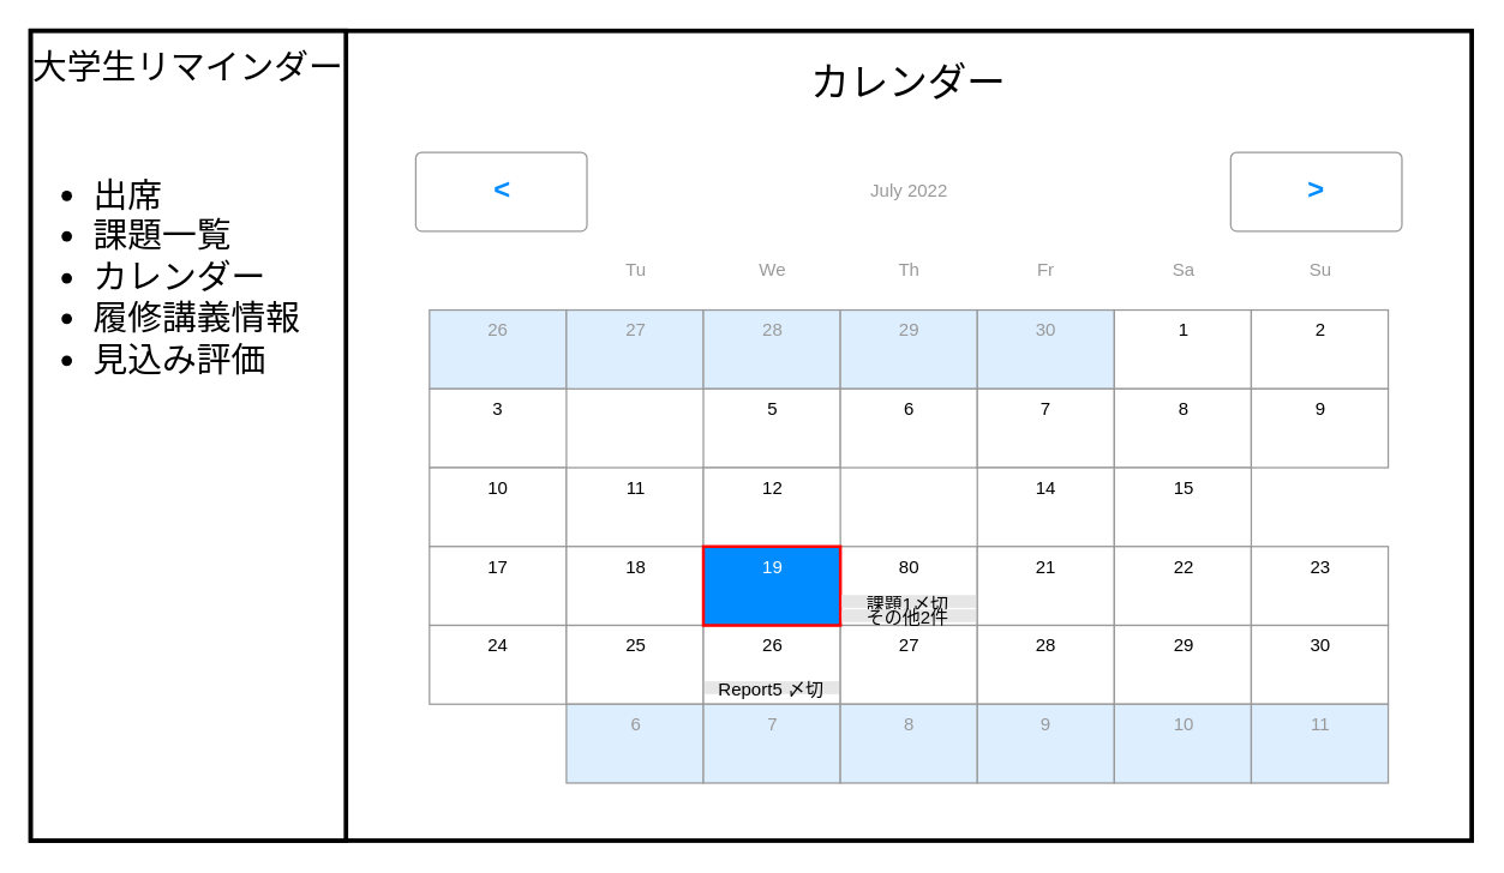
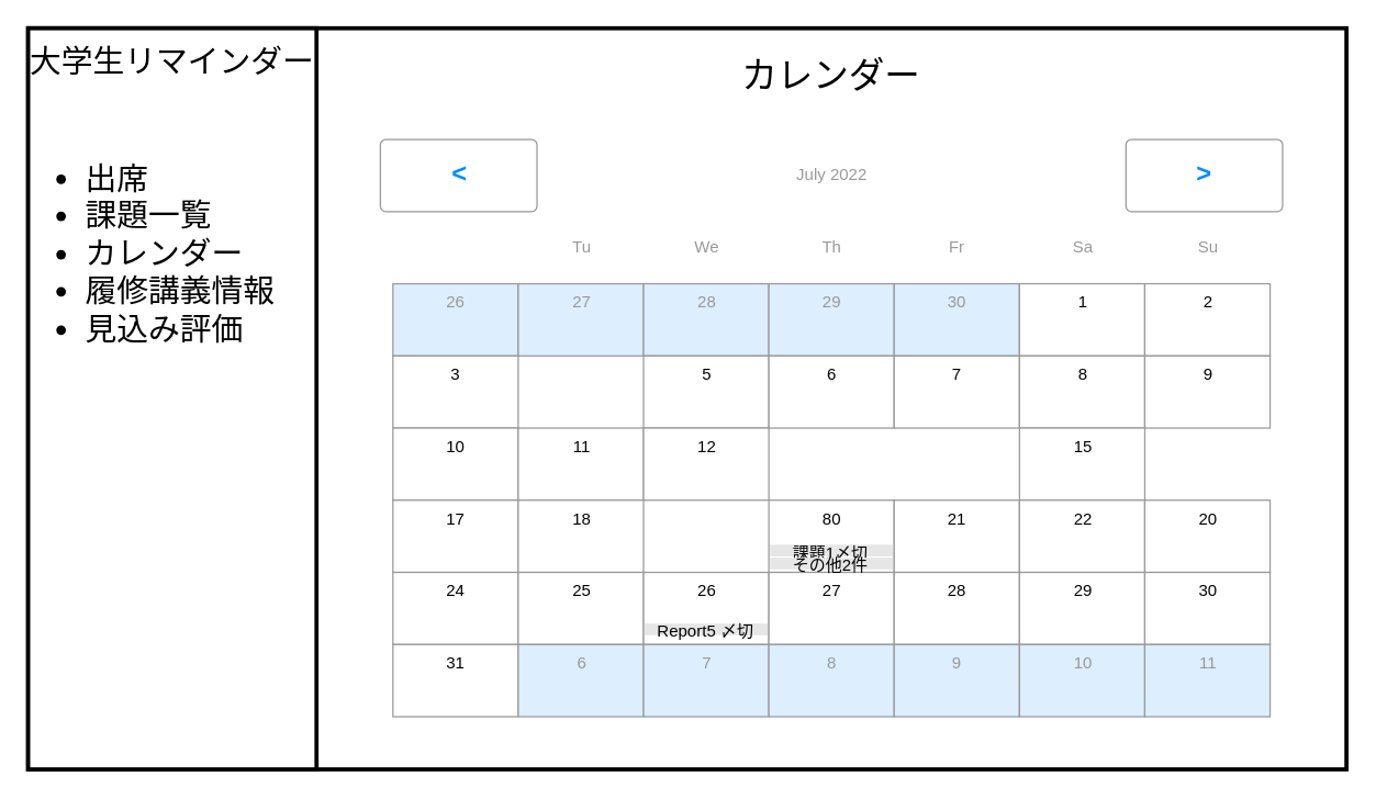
- <mxCell id="32" value="14" style="strokeWidth=1;shadow=0;dashed=0;align=center;html=1;shape=mxgraph.mockup.forms.rrect;rSize=0;strokeColor=#999999;fontColor=#000000;verticalAlign=top;fillColor=#FFFFFF;" vertex="1" parent="6"><mxGeometry x="410.625" y="231.314" width="91.25" height="52.571" as="geometry" /></mxCell>
- <mxCell id="39" value="23" style="strokeWidth=1;shadow=0;dashed=0;align=center;html=1;shape=mxgraph.mockup.forms.rrect;rSize=0;strokeColor=#999999;fontColor=#000000;verticalAlign=top;fillColor=#FFFFFF;" vertex="1" parent="6"><mxGeometry x="593.125" y="283.886" width="91.25" height="52.571" as="geometry" /></mxCell>
+ <mxCell id="39" value="20" style="strokeWidth=1;shadow=0;dashed=0;align=center;html=1;shape=mxgraph.mockup.forms.rrect;rSize=0;strokeColor=#999999;fontColor=#000000;verticalAlign=top;fillColor=#FFFFFF;" vertex="1" parent="6"><mxGeometry x="593.125" y="283.886" width="91.25" height="52.571" as="geometry" /></mxCell>
- <mxCell id="54" value="19" style="strokeWidth=1;shadow=0;dashed=0;align=center;html=1;shape=mxgraph.mockup.forms.rrect;rSize=0;strokeColor=#ff0000;fontColor=#ffffff;strokeWidth=2;fillColor=#008cff;verticalAlign=top;" vertex="1" parent="6"><mxGeometry x="228.125" y="283.886" width="91.25" height="52.571" as="geometry" /></mxCell>
+ <mxCell id="47" value="31" style="strokeWidth=1;shadow=0;dashed=0;align=center;html=1;shape=mxgraph.mockup.forms.rrect;rSize=0;strokeColor=#999999;fontColor=#000000;fillColor=#FFFFFF;verticalAlign=top;" vertex="1" parent="6"><mxGeometry x="45.625" y="389.029" width="91.25" height="52.571" as="geometry" /></mxCell>
